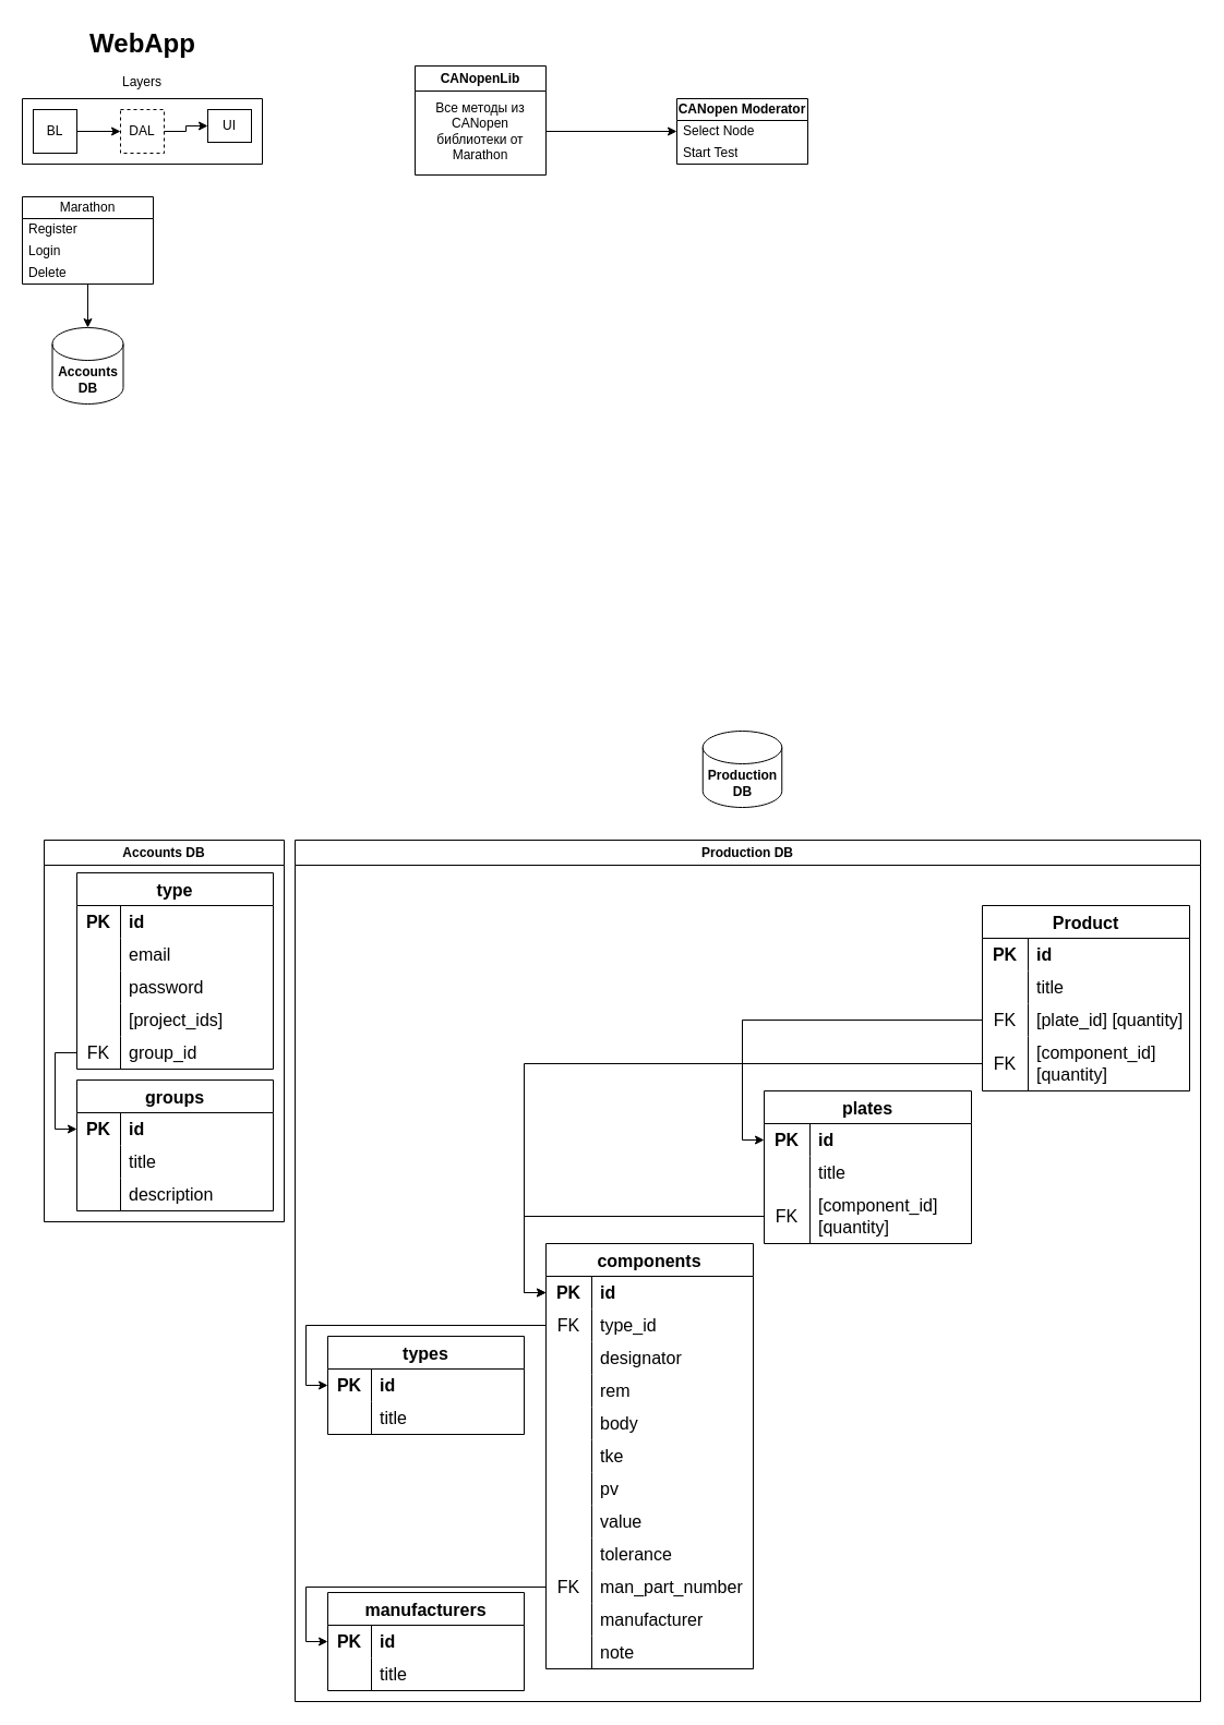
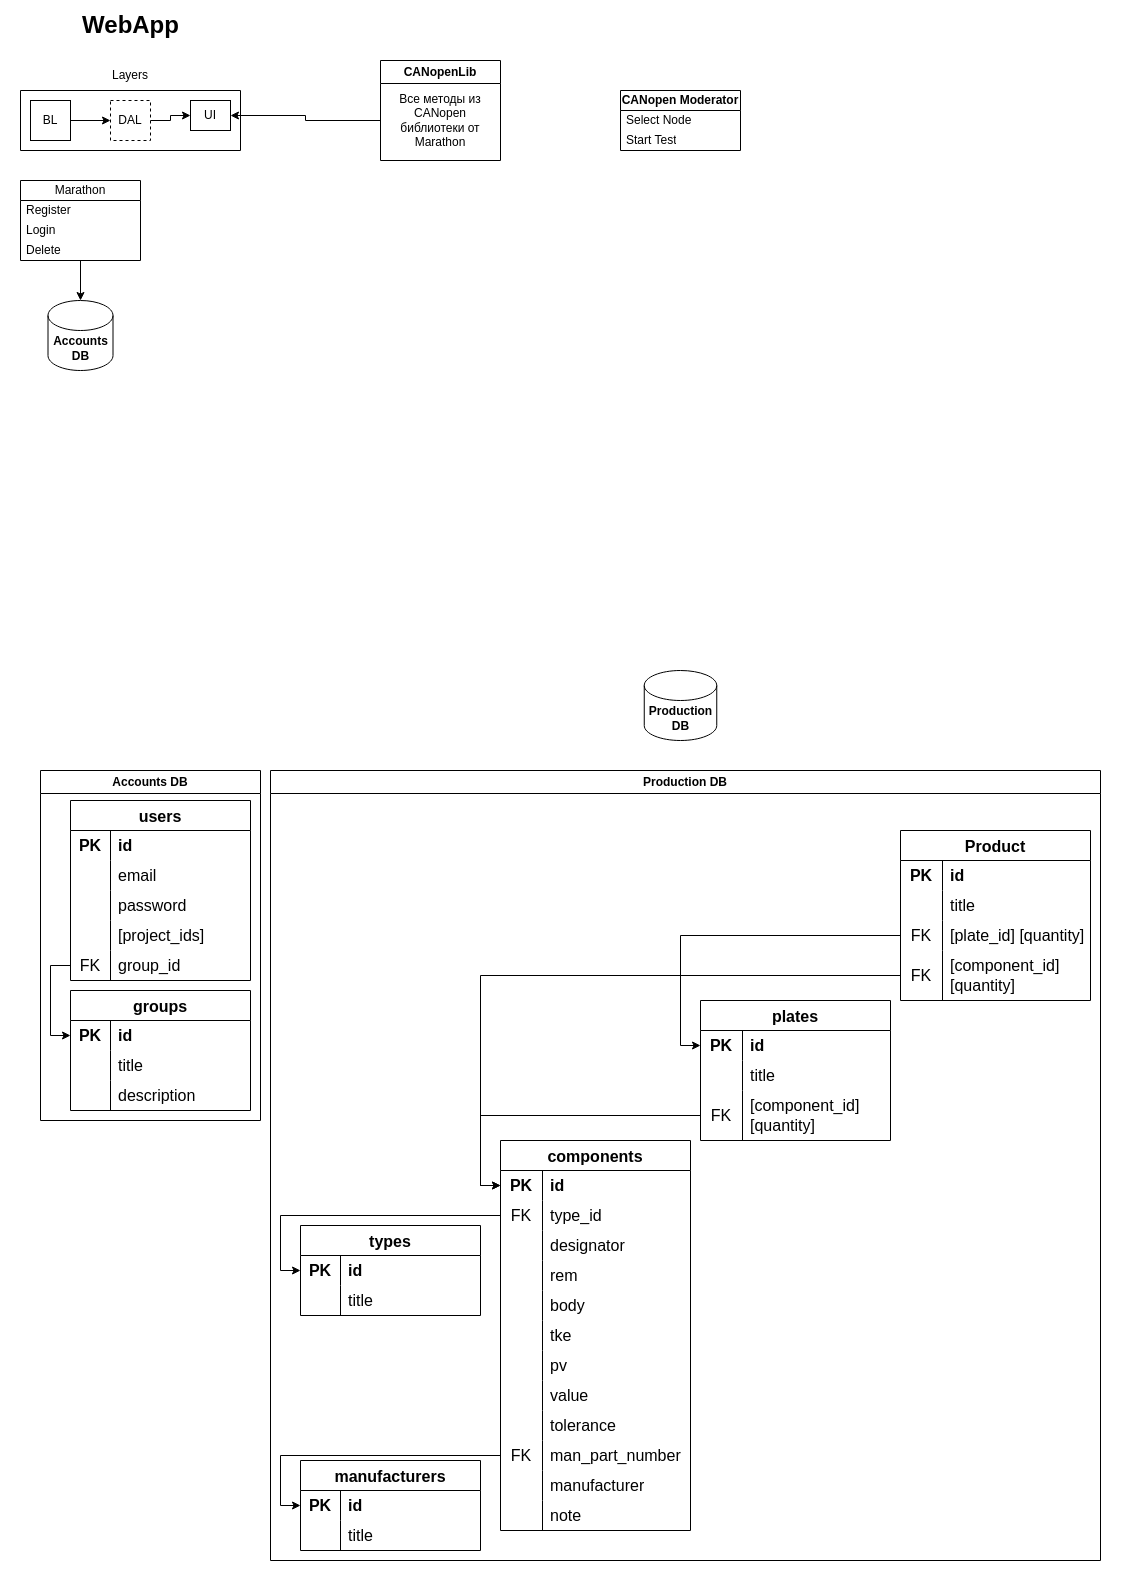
- <mxCell id="4" value="WebApp" style="text;strokeColor=none;fillColor=none;html=1;fontSize=24;fontStyle=1;verticalAlign=middle;align=center;" vertex="1" parent="1"><mxGeometry x="80" width="100" height="40" as="geometry" y="20" /></mxCell>
+ <mxCell id="4" value="WebApp" style="text;strokeColor=none;fillColor=none;html=1;fontSize=24;fontStyle=1;verticalAlign=middle;align=center;" vertex="1" parent="1"><mxGeometry x="80" y="5" width="100" height="40" as="geometry" /></mxCell>
- <mxCell id="20" style="edgeStyle=orthogonalEdgeStyle;rounded=0;orthogonalLoop=1;jettySize=auto;html=1;" edge="1" parent="1" source="3" target="17"><mxGeometry relative="1" as="geometry" /></mxCell>
+ <mxCell id="20" style="edgeStyle=orthogonalEdgeStyle;rounded=0;orthogonalLoop=1;jettySize=auto;html=1;" edge="1" parent="1" source="3" target="9"><mxGeometry relative="1" as="geometry" /></mxCell>
- <mxCell id="23" value="type" style="shape=table;startSize=30;container=1;collapsible=0;childLayout=tableLayout;fixedRows=1;rowLines=0;fontStyle=1;strokeColor=default;fontSize=16;" vertex="1" parent="22"><mxGeometry x="30" y="30" width="180" height="180" as="geometry" /></mxCell>
+ <mxCell id="23" value="users" style="shape=table;startSize=30;container=1;collapsible=0;childLayout=tableLayout;fixedRows=1;rowLines=0;fontStyle=1;strokeColor=default;fontSize=16;" vertex="1" parent="22"><mxGeometry x="30" y="30" width="180" height="180" as="geometry" /></mxCell>
